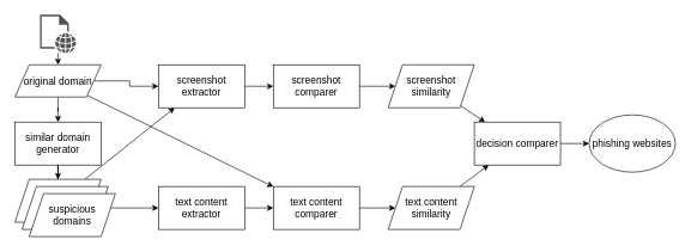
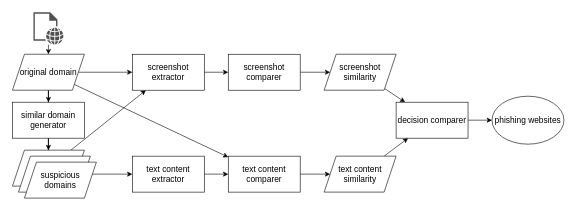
- <mxCell id="7" value="original domain" style="shape=parallelogram;perimeter=parallelogramPerimeter;whiteSpace=wrap;html=1;fixedSize=1;fontSize=14;" parent="1" vertex="1"><mxGeometry x="20" y="90" width="120" height="45" as="geometry" /></mxCell>
+ <mxCell id="7" value="original domain" style="shape=parallelogram;perimeter=parallelogramPerimeter;whiteSpace=wrap;html=1;fixedSize=1;fontSize=14;" parent="1" vertex="1"><mxGeometry x="20" y="90" width="120" height="60" as="geometry" /></mxCell>
